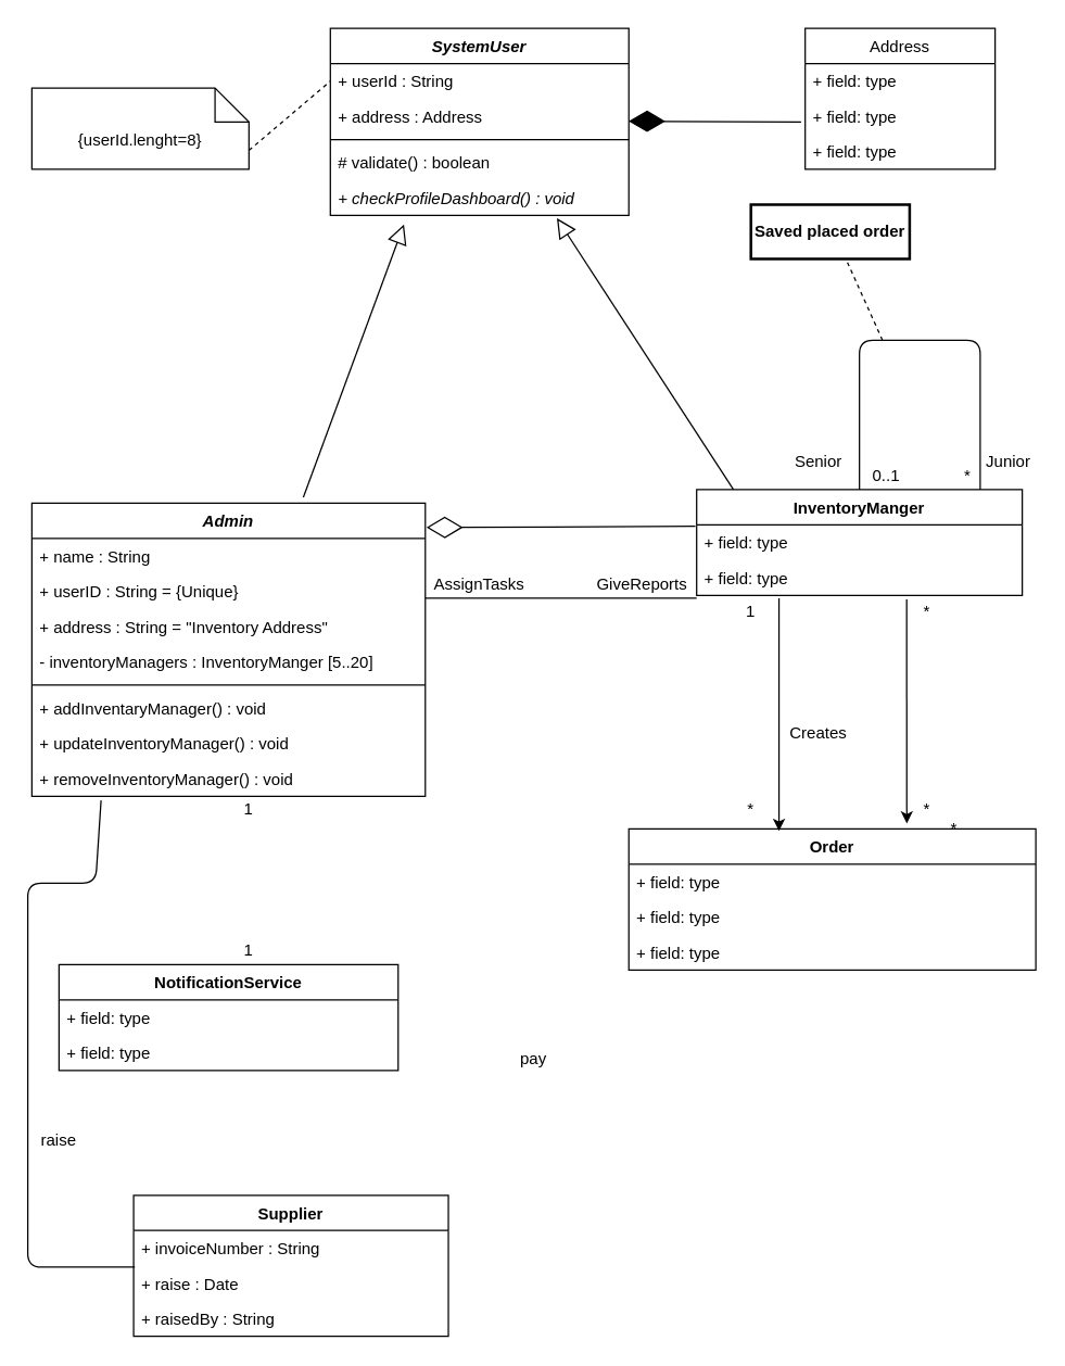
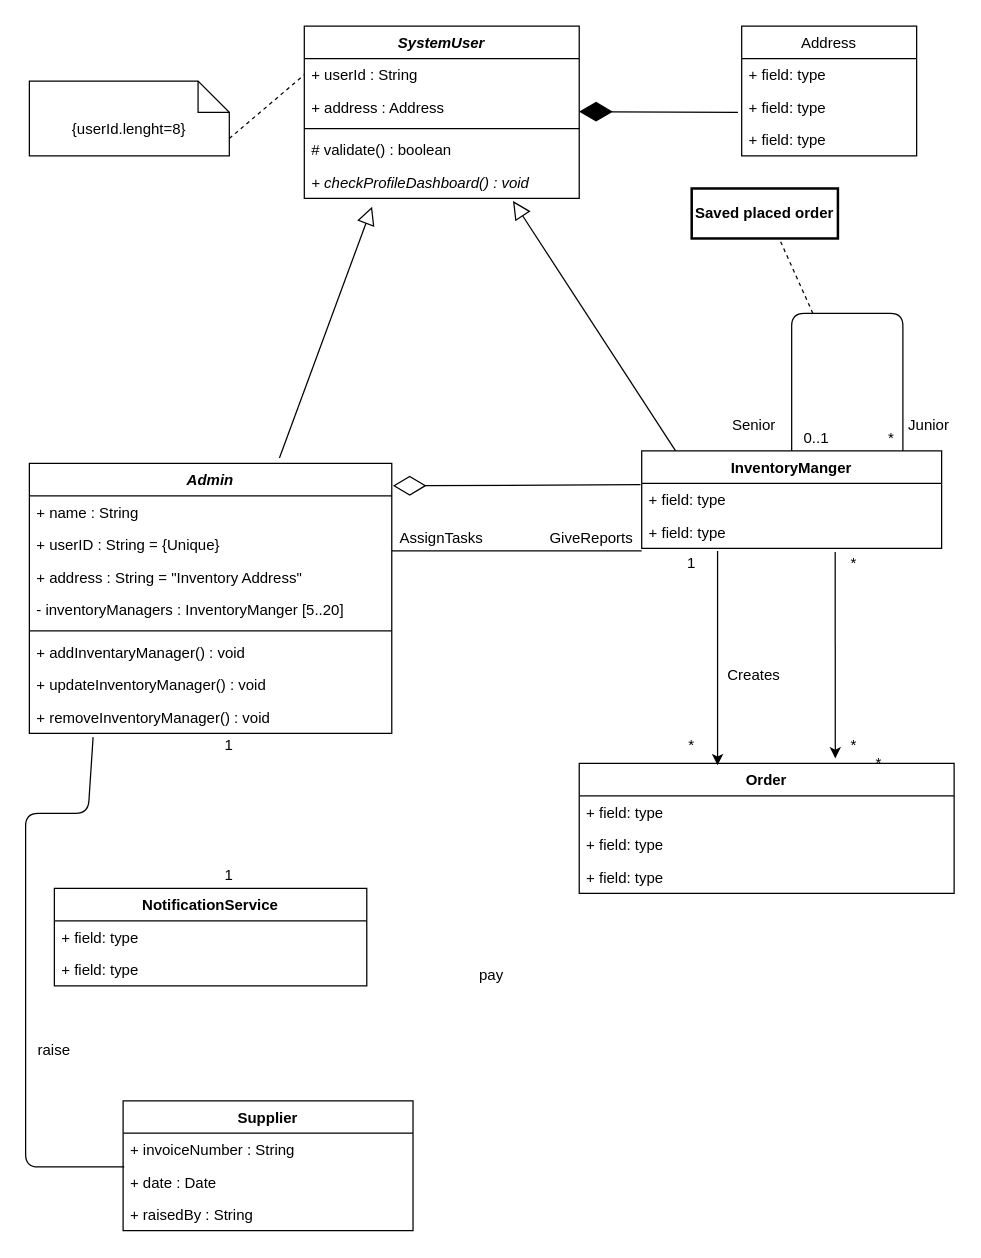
- <mxCell id="60" value="+ raise : Date" style="text;strokeColor=none;fillColor=none;align=left;verticalAlign=top;spacingLeft=4;spacingRight=4;overflow=hidden;rotatable=0;points=[[0,0.5],[1,0.5]];portConstraint=eastwest;" vertex="1" parent="58"><mxGeometry y="52" width="232" height="26" as="geometry" /></mxCell>
+ <mxCell id="60" value="+ date : Date" style="text;strokeColor=none;fillColor=none;align=left;verticalAlign=top;spacingLeft=4;spacingRight=4;overflow=hidden;rotatable=0;points=[[0,0.5],[1,0.5]];portConstraint=eastwest;" vertex="1" parent="58"><mxGeometry y="52" width="232" height="26" as="geometry" /></mxCell>
